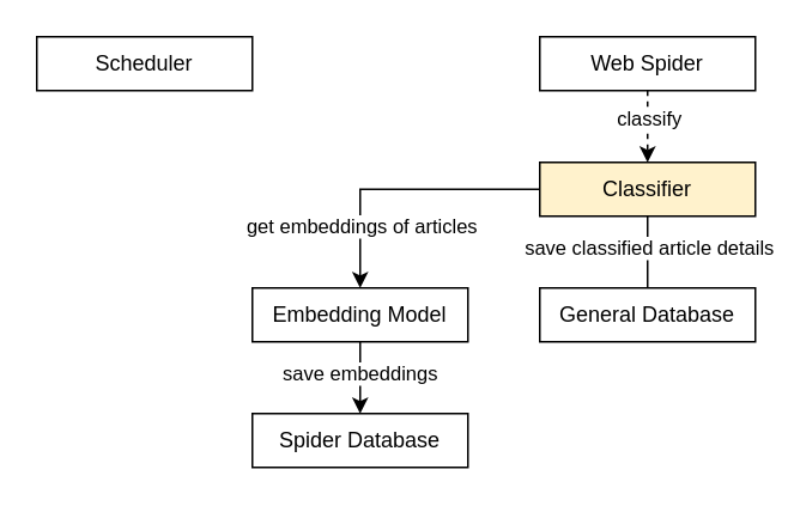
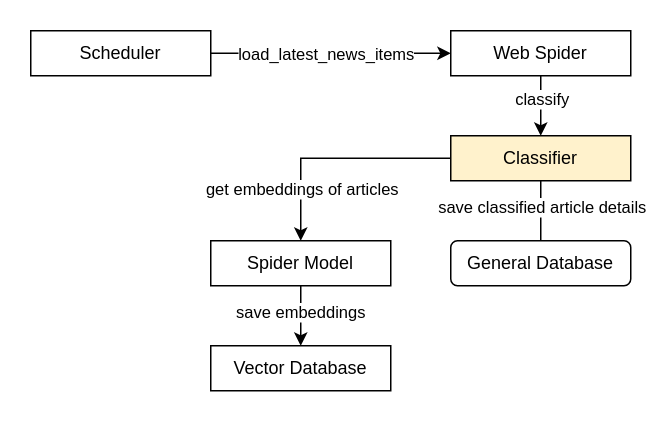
+ <mxCell id="2" style="edgeStyle=orthogonalEdgeStyle;rounded=0;orthogonalLoop=1;jettySize=auto;html=1;" edge="1" parent="1" source="4" target="7"><mxGeometry relative="1" as="geometry" /></mxCell>
+ <mxCell id="3" value="load_latest_news_items" style="edgeLabel;html=1;align=center;verticalAlign=middle;resizable=0;points=[];" vertex="1" connectable="0" parent="2"><mxGeometry x="-0.055" relative="1" as="geometry"><mxPoint as="offset" /></mxGeometry></mxCell>
- <mxCell id="5" style="edgeStyle=orthogonalEdgeStyle;rounded=0;orthogonalLoop=1;jettySize=auto;html=1;dashed=1;" edge="1" parent="1" source="7" target="12"><mxGeometry relative="1" as="geometry" /></mxCell>
+ <mxCell id="5" style="edgeStyle=orthogonalEdgeStyle;rounded=0;orthogonalLoop=1;jettySize=auto;html=1;" edge="1" parent="1" source="7" target="12"><mxGeometry relative="1" as="geometry" /></mxCell>
- <mxCell id="16" value="Embedding Model" style="rounded=0;whiteSpace=wrap;html=1;" vertex="1" parent="1"><mxGeometry x="140" y="160" width="120" height="30" as="geometry" /></mxCell>
+ <mxCell id="16" value="Spider Model" style="rounded=0;whiteSpace=wrap;html=1;" vertex="1" parent="1"><mxGeometry x="140" y="160" width="120" height="30" as="geometry" /></mxCell>
- <mxCell id="13" value="General Database" style="rounded=0;whiteSpace=wrap;html=1;" vertex="1" parent="1"><mxGeometry x="300" y="160" width="120" height="30" as="geometry" /></mxCell>
+ <mxCell id="13" value="General Database" style="whiteSpace=wrap;html=1;rounded=1;" vertex="1" parent="1"><mxGeometry x="300" y="160" width="120" height="30" as="geometry" /></mxCell>
- <mxCell id="17" value="Spider Database" style="rounded=0;whiteSpace=wrap;html=1;" vertex="1" parent="1"><mxGeometry x="140" y="230" width="120" height="30" as="geometry" /></mxCell>
+ <mxCell id="17" value="Vector Database" style="rounded=0;whiteSpace=wrap;html=1;" vertex="1" parent="1"><mxGeometry x="140" y="230" width="120" height="30" as="geometry" /></mxCell>
